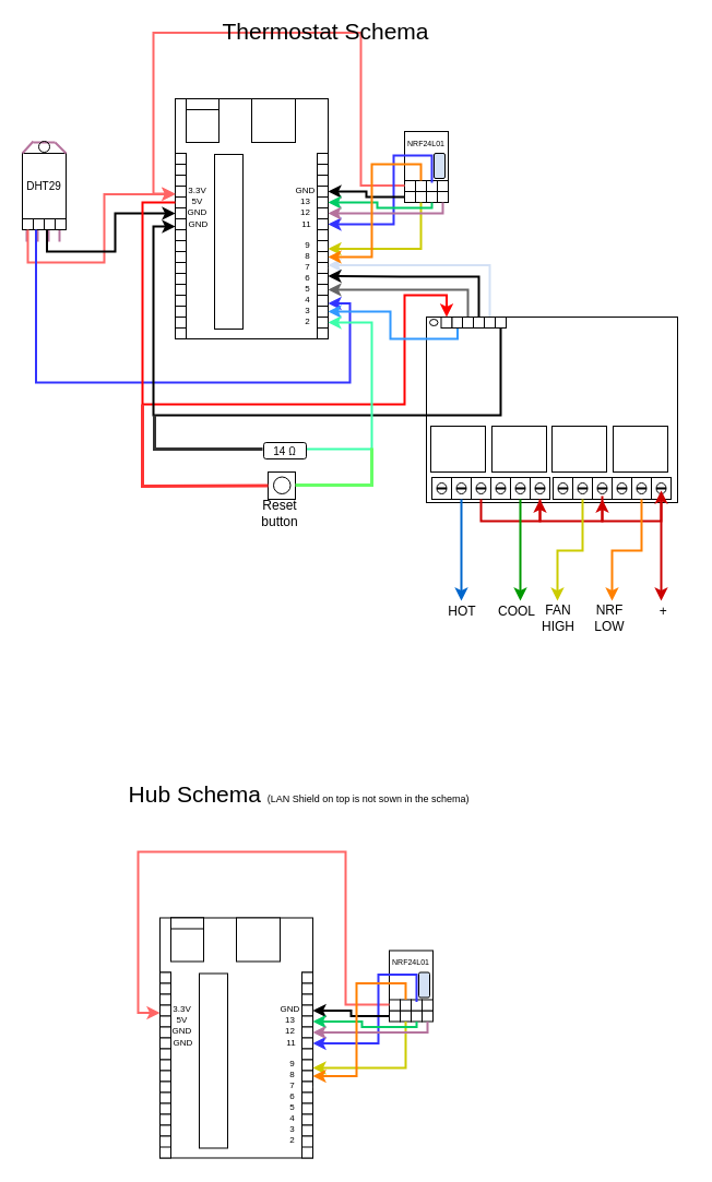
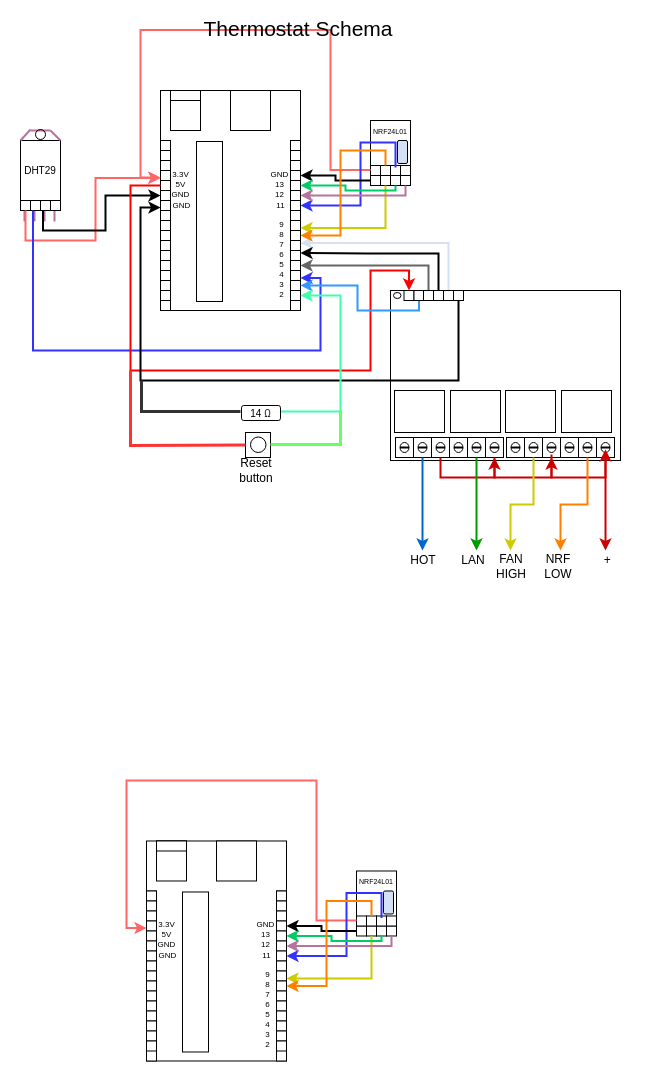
- <mxCell id="170" value="COOL" style="text;html=1;strokeColor=none;fillColor=none;align=center;verticalAlign=middle;whiteSpace=wrap;rounded=0;" parent="1" vertex="1"><mxGeometry x="452.5" y="550" width="40" height="20" as="geometry" /></mxCell>
+ <mxCell id="170" value="LAN" style="text;html=1;strokeColor=none;fillColor=none;align=center;verticalAlign=middle;whiteSpace=wrap;rounded=0;" parent="1" vertex="1"><mxGeometry x="452.5" y="550" width="40" height="20" as="geometry" /></mxCell>
- <mxCell id="175" value="&lt;p style=&quot;line-height: 140%&quot;&gt;&lt;font style=&quot;font-size: 21px&quot;&gt;Hub Schema &lt;/font&gt;&lt;font style=&quot;font-size: 9px&quot;&gt;(LAN Shield on top is not sown in the schema)&lt;/font&gt;&lt;/p&gt;" style="text;html=1;strokeColor=none;fillColor=none;align=center;verticalAlign=middle;whiteSpace=wrap;rounded=0;" parent="1" vertex="1"><mxGeometry x="107.13" y="720" width="332.87" height="20" as="geometry" /></mxCell>
